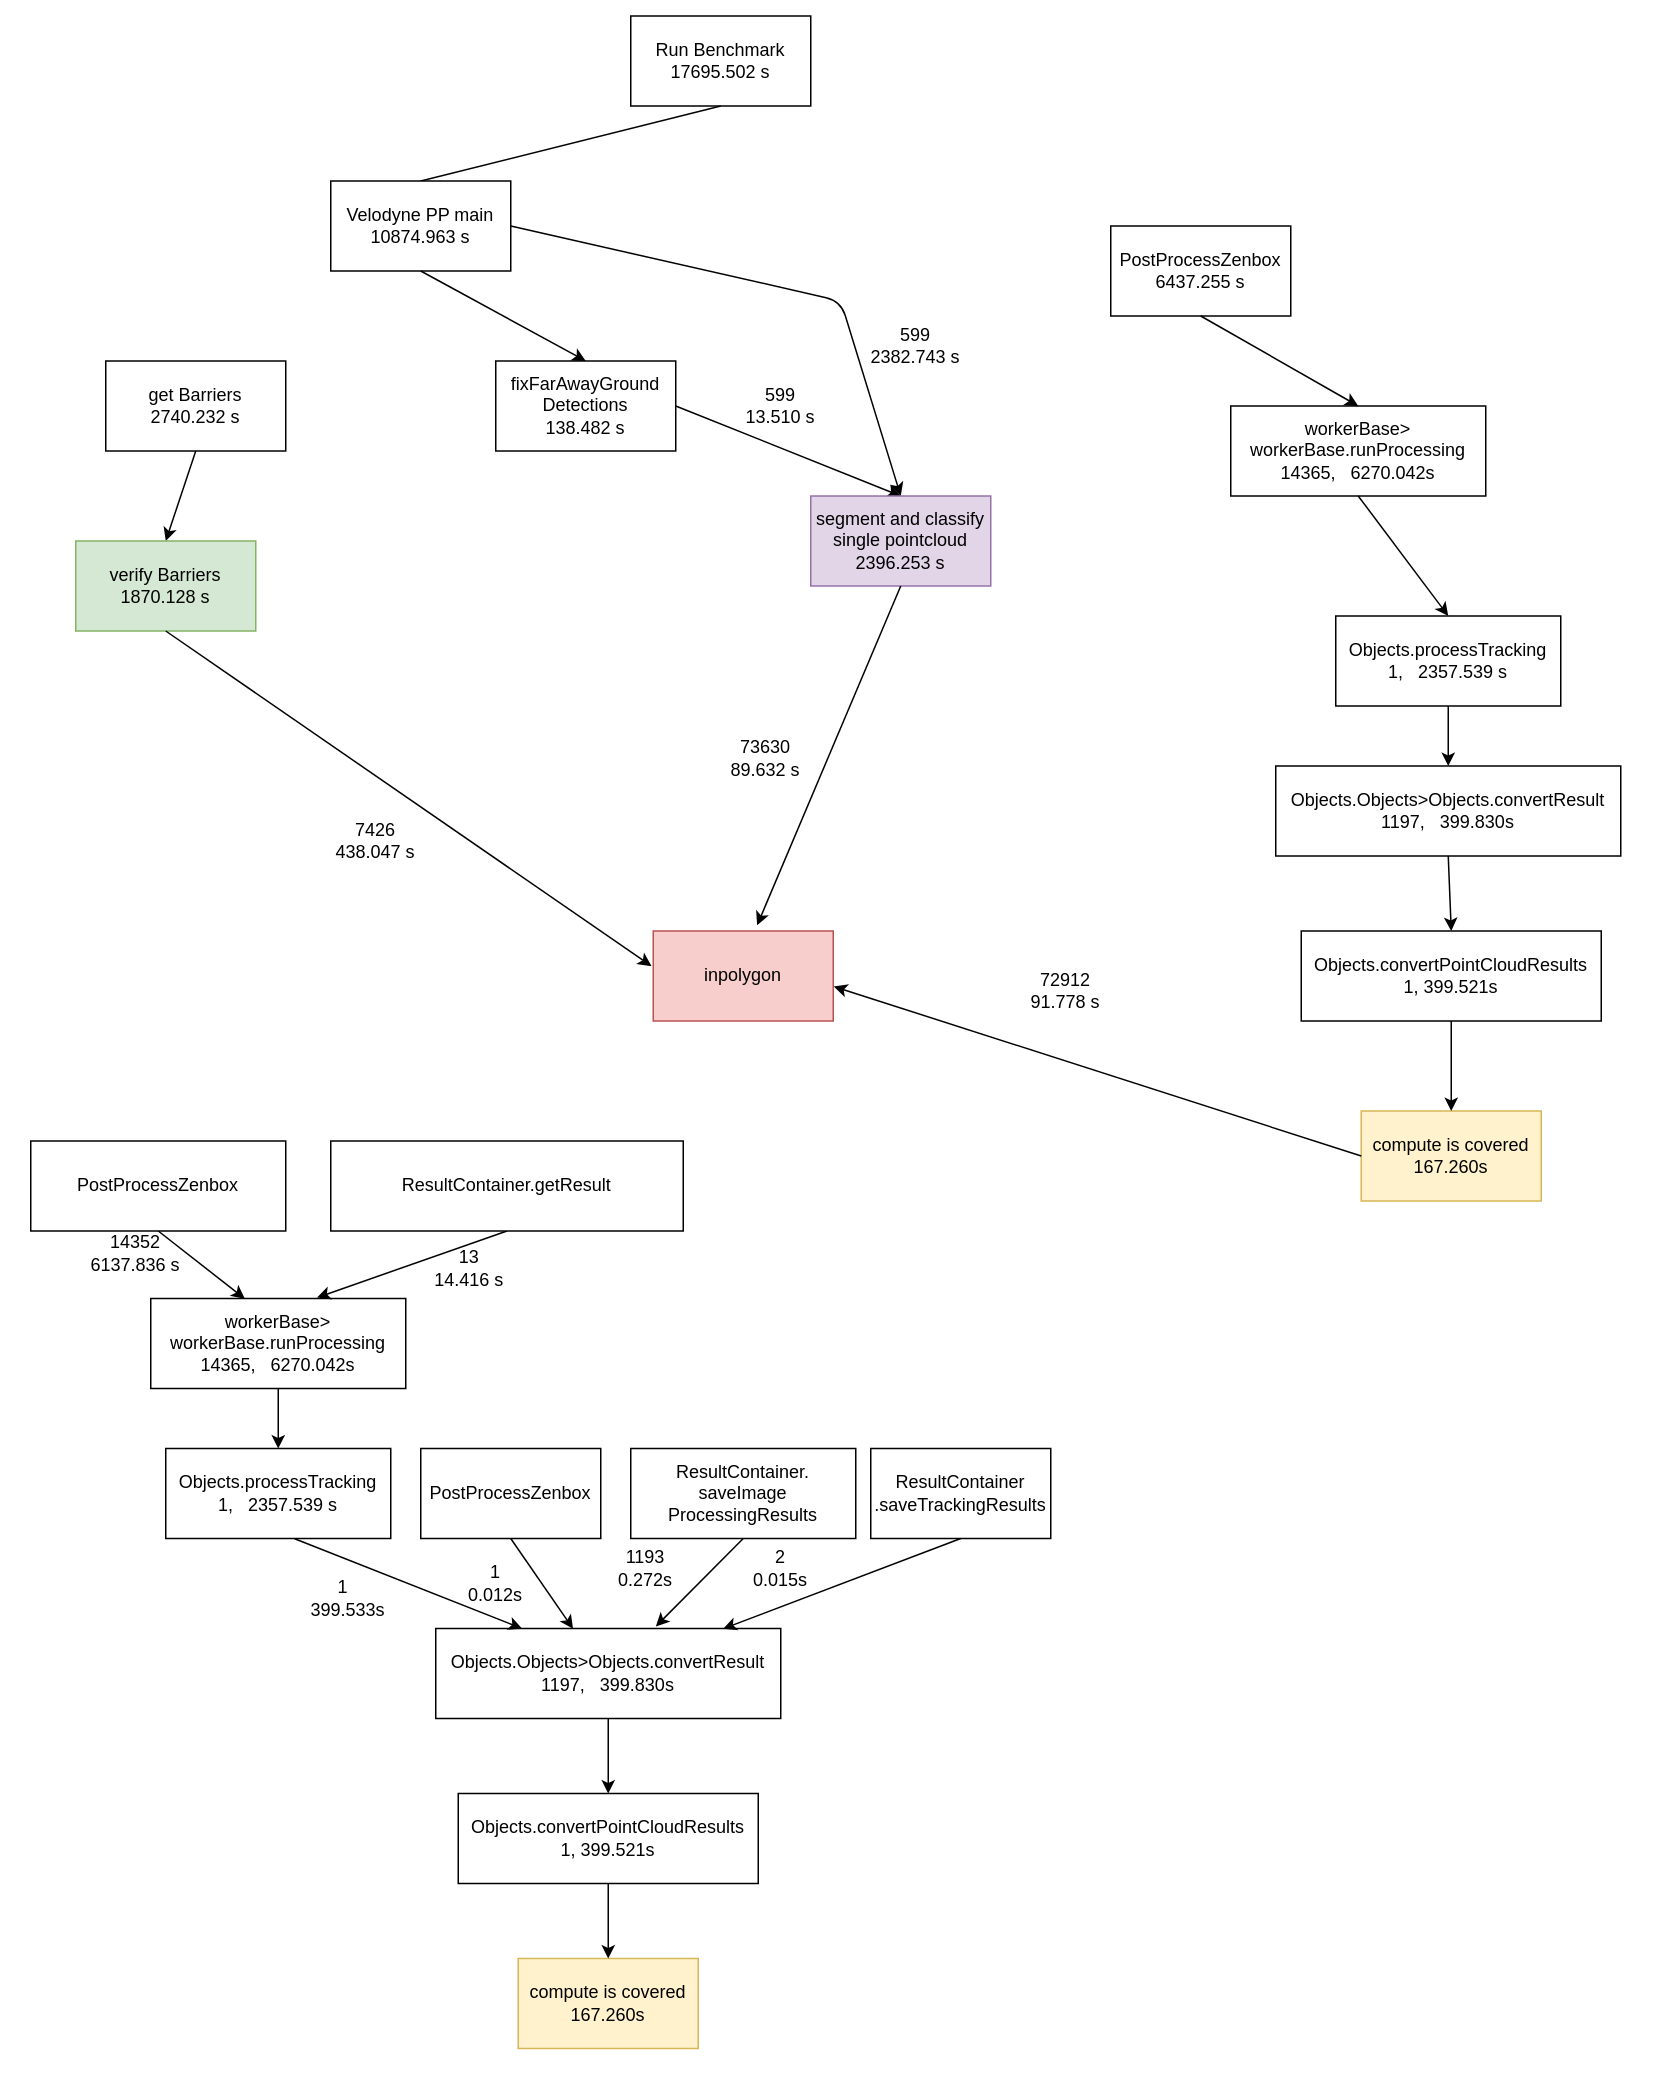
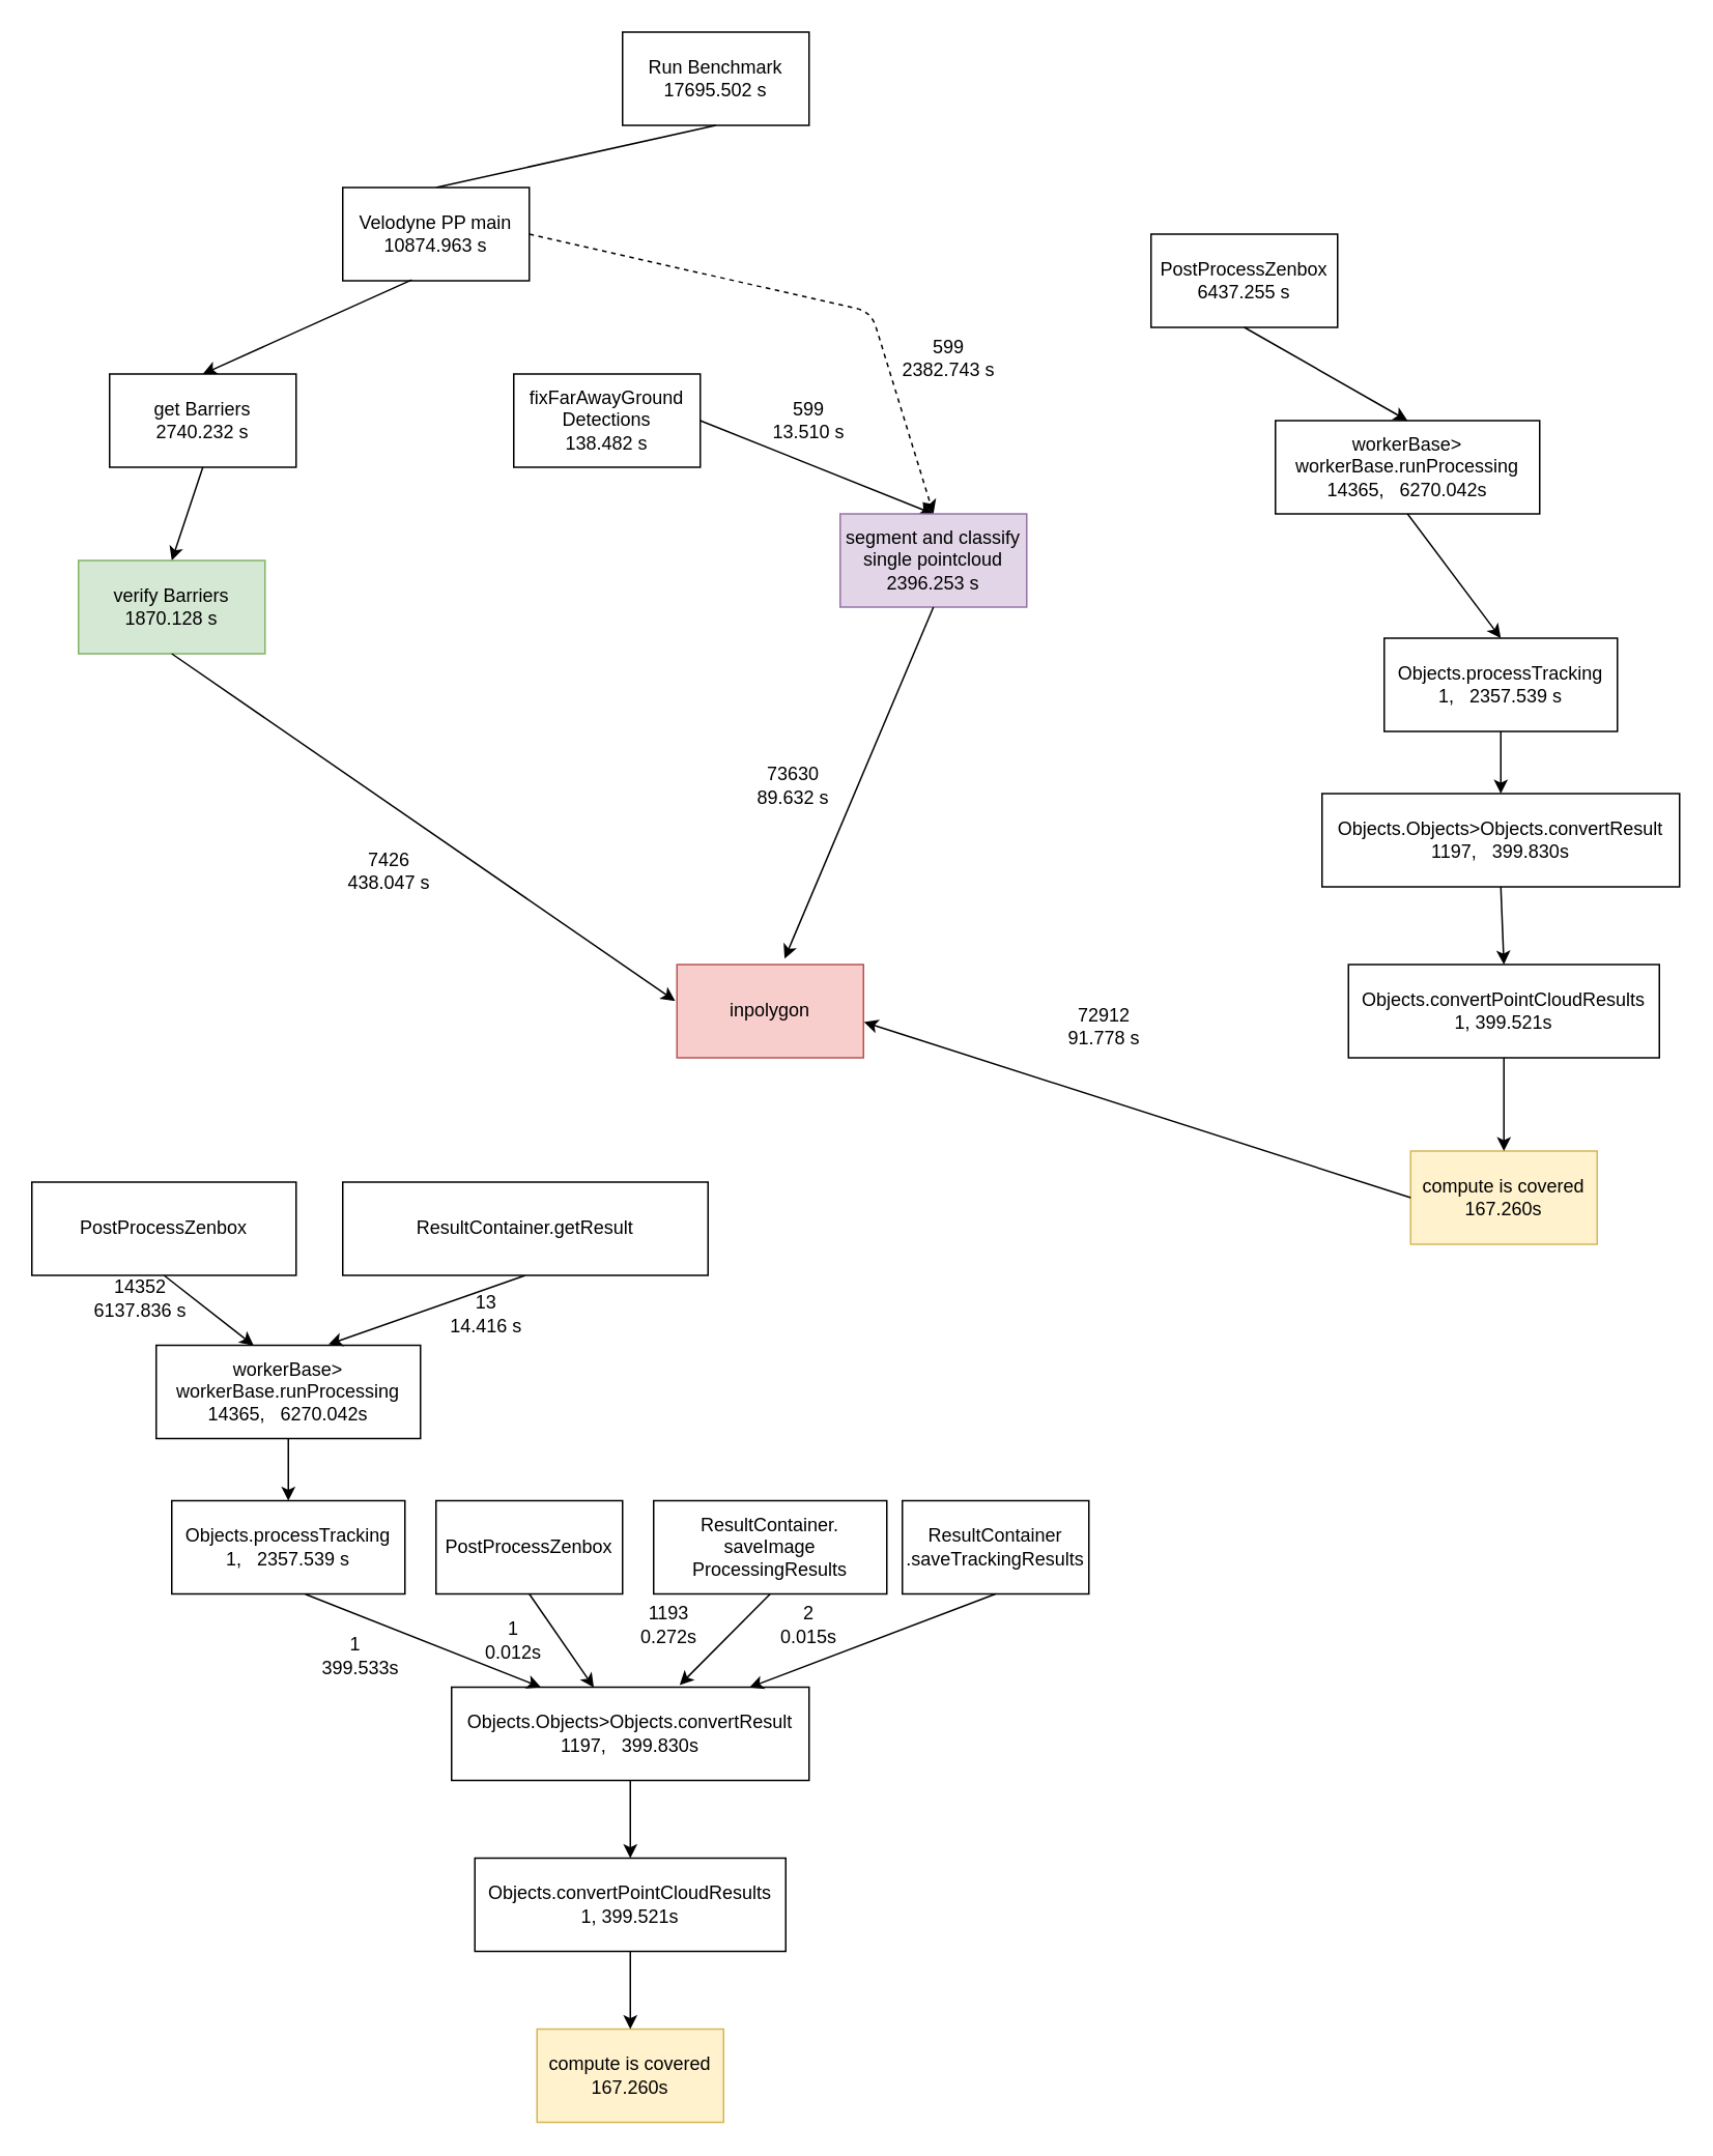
- <mxCell id="2" value="Run Benchmark&lt;br&gt;17695.502 s" style="rounded=0;whiteSpace=wrap;html=1;" vertex="1" parent="1"><mxGeometry x="420" y="10" width="120" height="60" as="geometry" /></mxCell>
+ <mxCell id="2" value="Run Benchmark&lt;br&gt;17695.502 s" style="rounded=0;whiteSpace=wrap;html=1;" vertex="1" parent="1"><mxGeometry x="400" y="20" width="120" height="60" as="geometry" /></mxCell>
- <mxCell id="11" value="" style="endArrow=classic;html=1;exitX=1;exitY=0.5;exitDx=0;exitDy=0;entryX=0.5;entryY=0;entryDx=0;entryDy=0;" edge="1" parent="1" source="4" target="13"><mxGeometry width="50" height="50" relative="1" as="geometry"><mxPoint x="240" y="210" as="sourcePoint" /><mxPoint x="590" y="310" as="targetPoint" /><Array as="points"><mxPoint x="560" y="200" /></Array></mxGeometry></mxCell>
+ <mxCell id="11" value="" style="endArrow=classic;html=1;exitX=1;exitY=0.5;exitDx=0;exitDy=0;entryX=0.5;entryY=0;entryDx=0;entryDy=0;dashed=1;" edge="1" parent="1" source="4" target="13"><mxGeometry width="50" height="50" relative="1" as="geometry"><mxPoint x="240" y="210" as="sourcePoint" /><mxPoint x="590" y="310" as="targetPoint" /><Array as="points"><mxPoint x="560" y="200" /></Array></mxGeometry></mxCell>
- <mxCell id="9" value="" style="endArrow=classic;html=1;exitX=0.5;exitY=1;exitDx=0;exitDy=0;entryX=0.5;entryY=0;entryDx=0;entryDy=0;" edge="1" parent="1" source="4" target="10"><mxGeometry width="50" height="50" relative="1" as="geometry"><mxPoint x="274.4" y="189.4" as="sourcePoint" /><mxPoint x="370" y="240" as="targetPoint" /><Array as="points" /></mxGeometry></mxCell>
+ <mxCell id="5" value="" style="endArrow=classic;html=1;exitX=0.37;exitY=0.99;exitDx=0;exitDy=0;exitPerimeter=0;entryX=0.5;entryY=0;entryDx=0;entryDy=0;" edge="1" parent="1" source="4" target="6"><mxGeometry width="50" height="50" relative="1" as="geometry"><mxPoint x="249.2" y="59.4" as="sourcePoint" /><mxPoint x="140" y="260" as="targetPoint" /><Array as="points" /></mxGeometry></mxCell>
